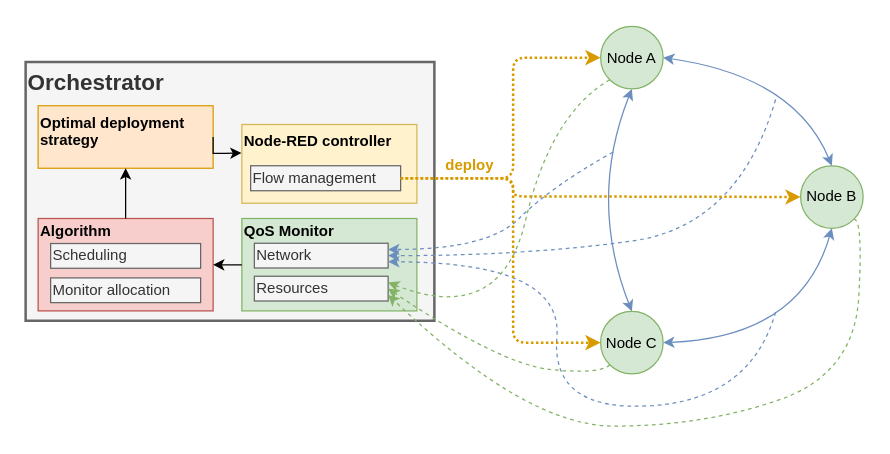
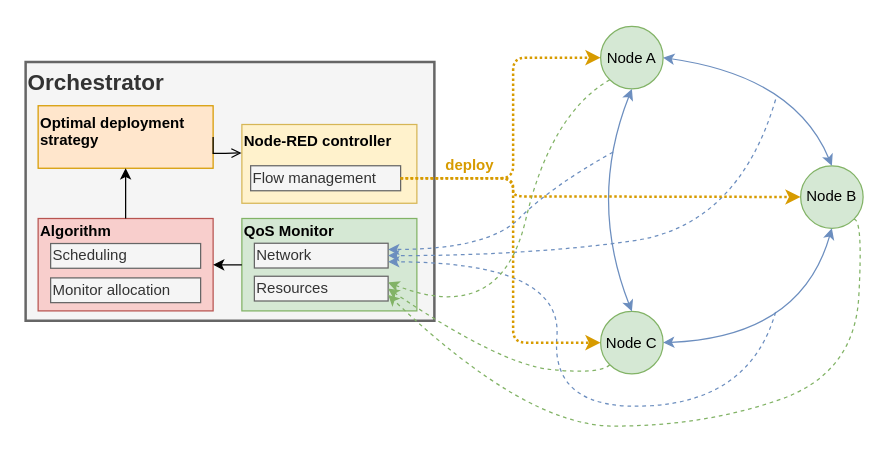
- <mxCell id="20" style="edgeStyle=orthogonalEdgeStyle;rounded=0;orthogonalLoop=1;jettySize=auto;html=1;entryX=-0.002;entryY=0.361;entryDx=0;entryDy=0;strokeWidth=1;entryPerimeter=0;exitX=1;exitY=0.5;exitDx=0;exitDy=0;" parent="1" source="16" target="18" edge="1"><mxGeometry relative="1" as="geometry"><mxPoint x="139.81" y="274.2" as="sourcePoint" /><mxPoint x="139.81" y="248.905" as="targetPoint" /><Array as="points"><mxPoint x="170" y="122" /><mxPoint x="180" y="122" /></Array></mxGeometry></mxCell>
+ <mxCell id="20" style="edgeStyle=orthogonalEdgeStyle;rounded=0;orthogonalLoop=1;jettySize=auto;html=1;entryX=-0.002;entryY=0.361;entryDx=0;entryDy=0;strokeWidth=1;entryPerimeter=0;exitX=1;exitY=0.5;exitDx=0;exitDy=0;endArrow=open;" parent="1" source="16" target="18" edge="1"><mxGeometry relative="1" as="geometry"><mxPoint x="139.81" y="274.2" as="sourcePoint" /><mxPoint x="139.81" y="248.905" as="targetPoint" /><Array as="points"><mxPoint x="170" y="122" /><mxPoint x="180" y="122" /></Array></mxGeometry></mxCell>
